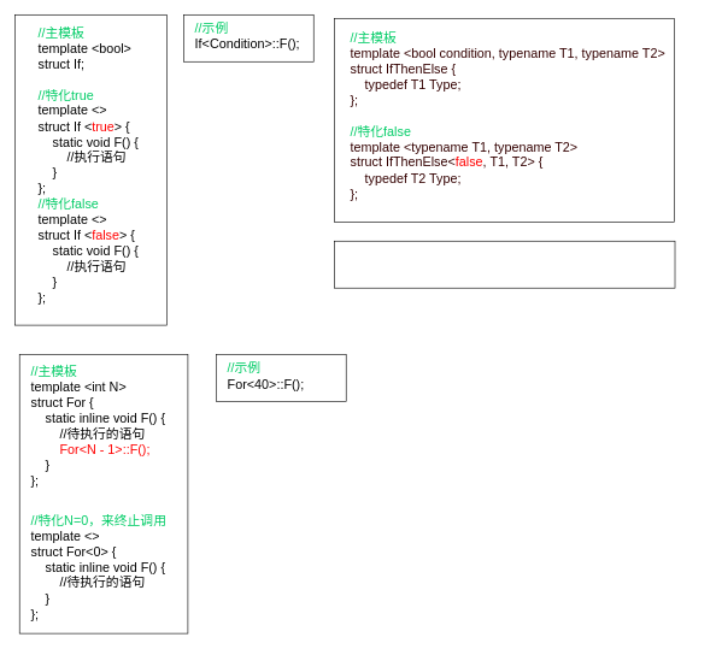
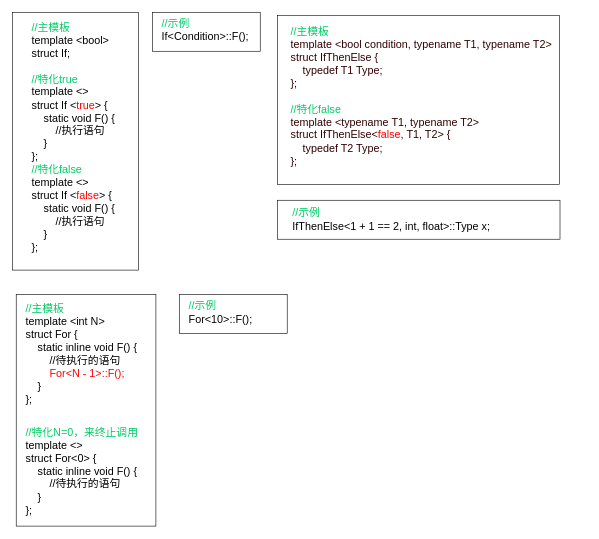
+ <mxCell id="13" value="&lt;font color=&quot;#00cc66&quot;&gt;//示例&lt;/font&gt;&lt;br&gt;&lt;div&gt;&lt;span&gt; &lt;/span&gt;IfThenElse&amp;lt;1 + 1 == 2, int, float&amp;gt;::Type x;&lt;br&gt;&lt;/div&gt;" style="text;html=1;strokeColor=none;fillColor=none;align=left;verticalAlign=middle;whiteSpace=wrap;rounded=0;fontSize=18;" parent="1" vertex="1"><mxGeometry x="485" y="341" width="430" height="50" as="geometry" /></mxCell>
- <mxCell id="9" value="&lt;font color=&quot;#00cc66&quot;&gt;//示例&lt;/font&gt;&lt;br&gt;&lt;div&gt;&lt;span&gt; &lt;/span&gt;For&amp;lt;40&amp;gt;::F();&lt;br&gt;&lt;/div&gt;" style="text;html=1;strokeColor=none;fillColor=none;align=left;verticalAlign=middle;whiteSpace=wrap;rounded=0;fontSize=18;" parent="1" vertex="1"><mxGeometry x="312" y="496" width="180" height="50" as="geometry" /></mxCell>
+ <mxCell id="9" value="&lt;font color=&quot;#00cc66&quot;&gt;//示例&lt;/font&gt;&lt;br&gt;&lt;div&gt;&lt;span&gt; &lt;/span&gt;For&amp;lt;10&amp;gt;::F();&lt;br&gt;&lt;/div&gt;" style="text;html=1;strokeColor=none;fillColor=none;align=left;verticalAlign=middle;whiteSpace=wrap;rounded=0;fontSize=18;" parent="1" vertex="1"><mxGeometry x="312" y="496" width="180" height="50" as="geometry" /></mxCell>
